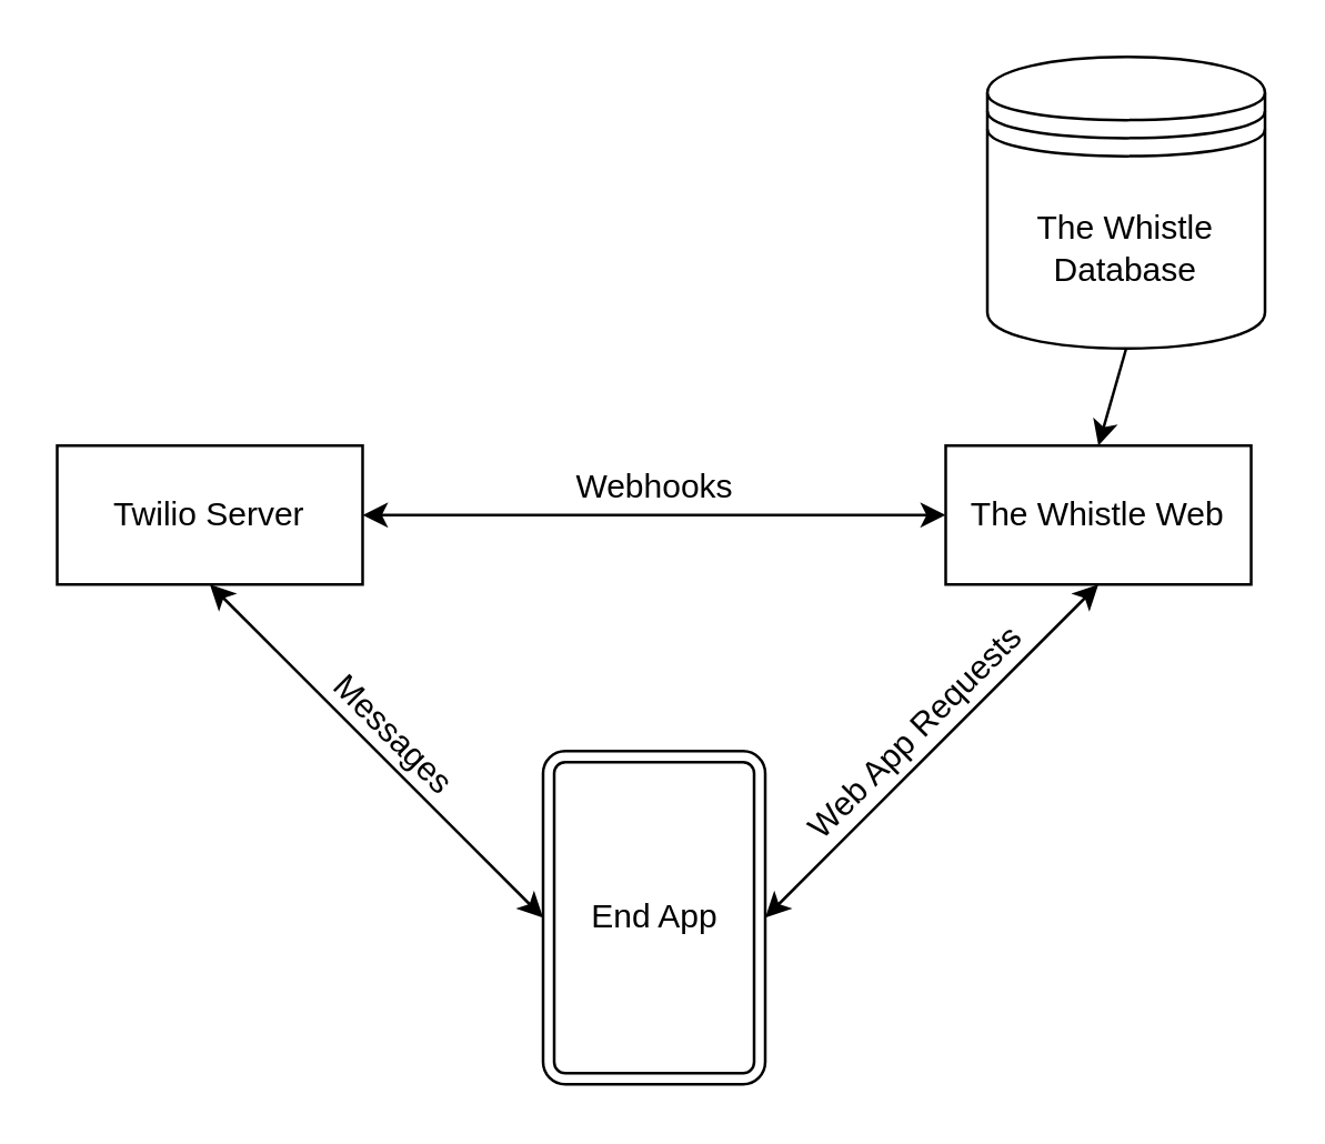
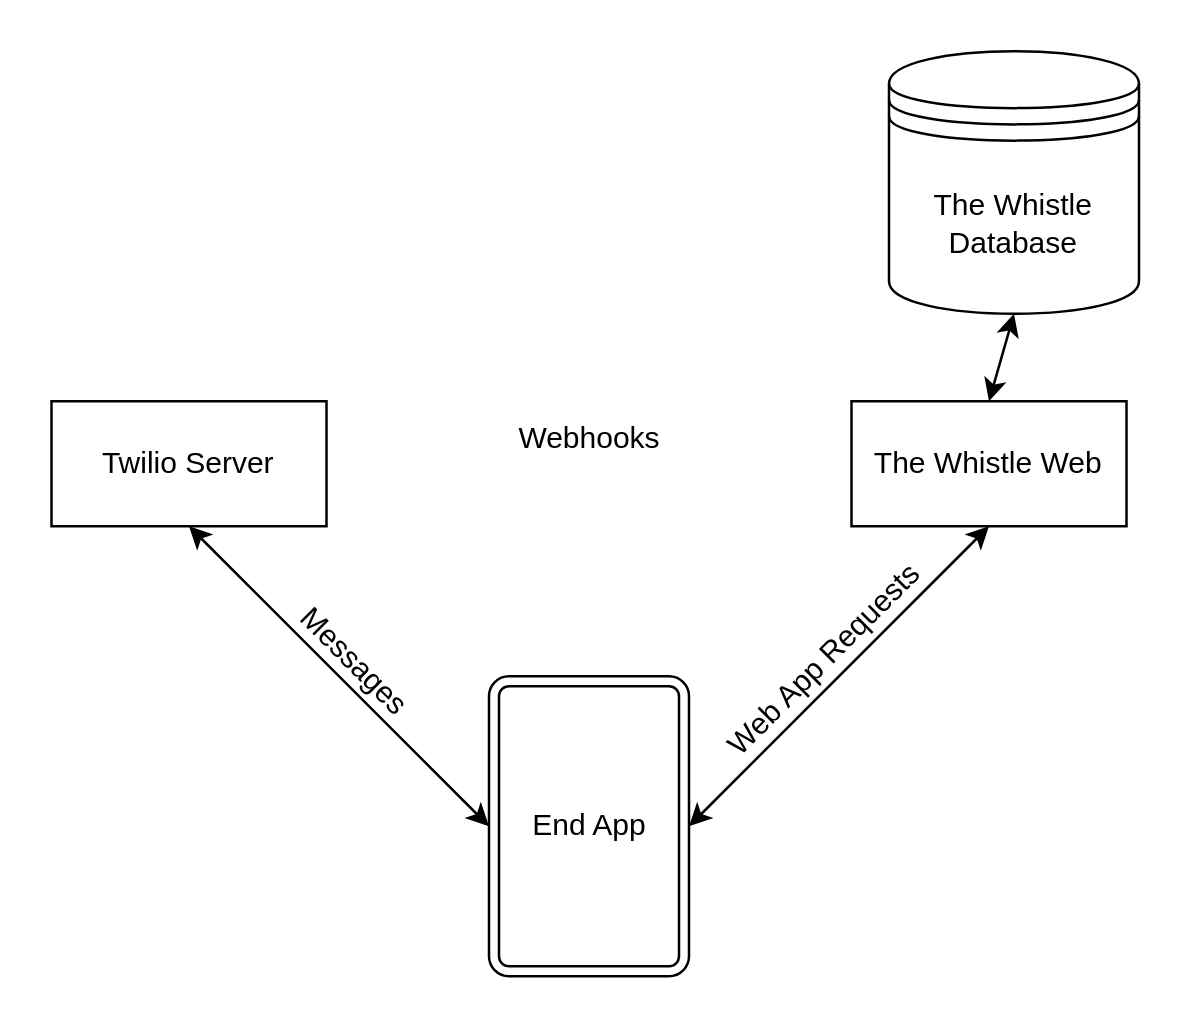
- <mxCell id="9" value="" style="endArrow=none;startArrow=classic;html=1;rounded=0;entryX=0.5;entryY=1;entryDx=0;entryDy=0;exitX=0.5;exitY=0;exitDx=0;exitDy=0;" edge="1" parent="1" source="3" target="2"><mxGeometry width="50" height="50" relative="1" as="geometry"><mxPoint x="195" y="280" as="sourcePoint" /><mxPoint x="245" y="230" as="targetPoint" /></mxGeometry></mxCell>
+ <mxCell id="9" value="" style="endArrow=classic;startArrow=classic;html=1;rounded=0;entryX=0.5;entryY=1;entryDx=0;entryDy=0;exitX=0.5;exitY=0;exitDx=0;exitDy=0;" edge="1" parent="1" source="3" target="2"><mxGeometry width="50" height="50" relative="1" as="geometry"><mxPoint x="195" y="280" as="sourcePoint" /><mxPoint x="245" y="230" as="targetPoint" /></mxGeometry></mxCell>
- <mxCell id="12" value="" style="endArrow=classic;startArrow=classic;html=1;rounded=0;exitX=1;exitY=0.5;exitDx=0;exitDy=0;entryX=0;entryY=0.5;entryDx=0;entryDy=0;" edge="1" parent="1" source="4" target="3"><mxGeometry width="50" height="50" relative="1" as="geometry"><mxPoint x="195" y="280" as="sourcePoint" /><mxPoint x="245" y="230" as="targetPoint" /></mxGeometry></mxCell>
